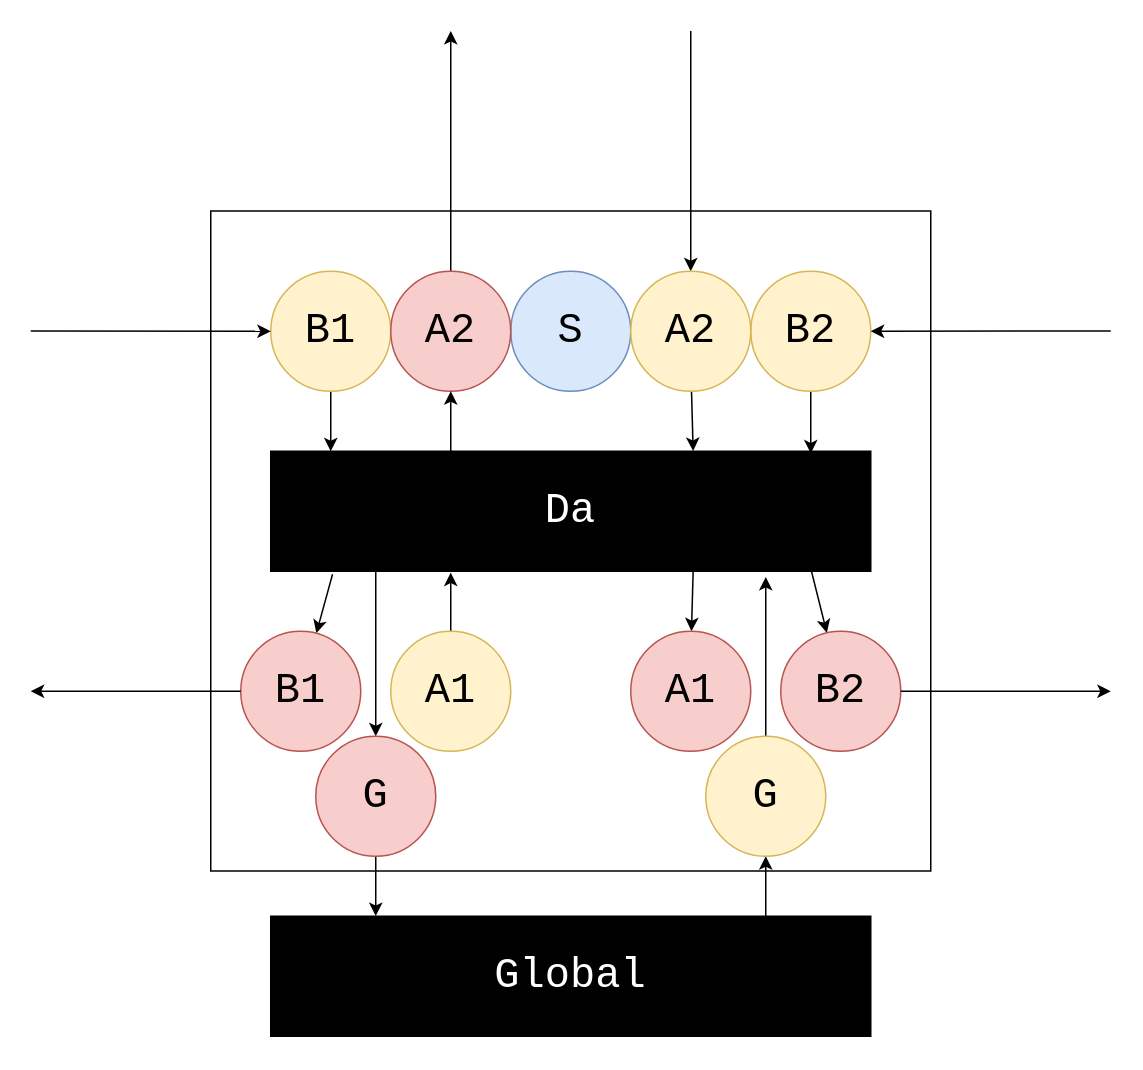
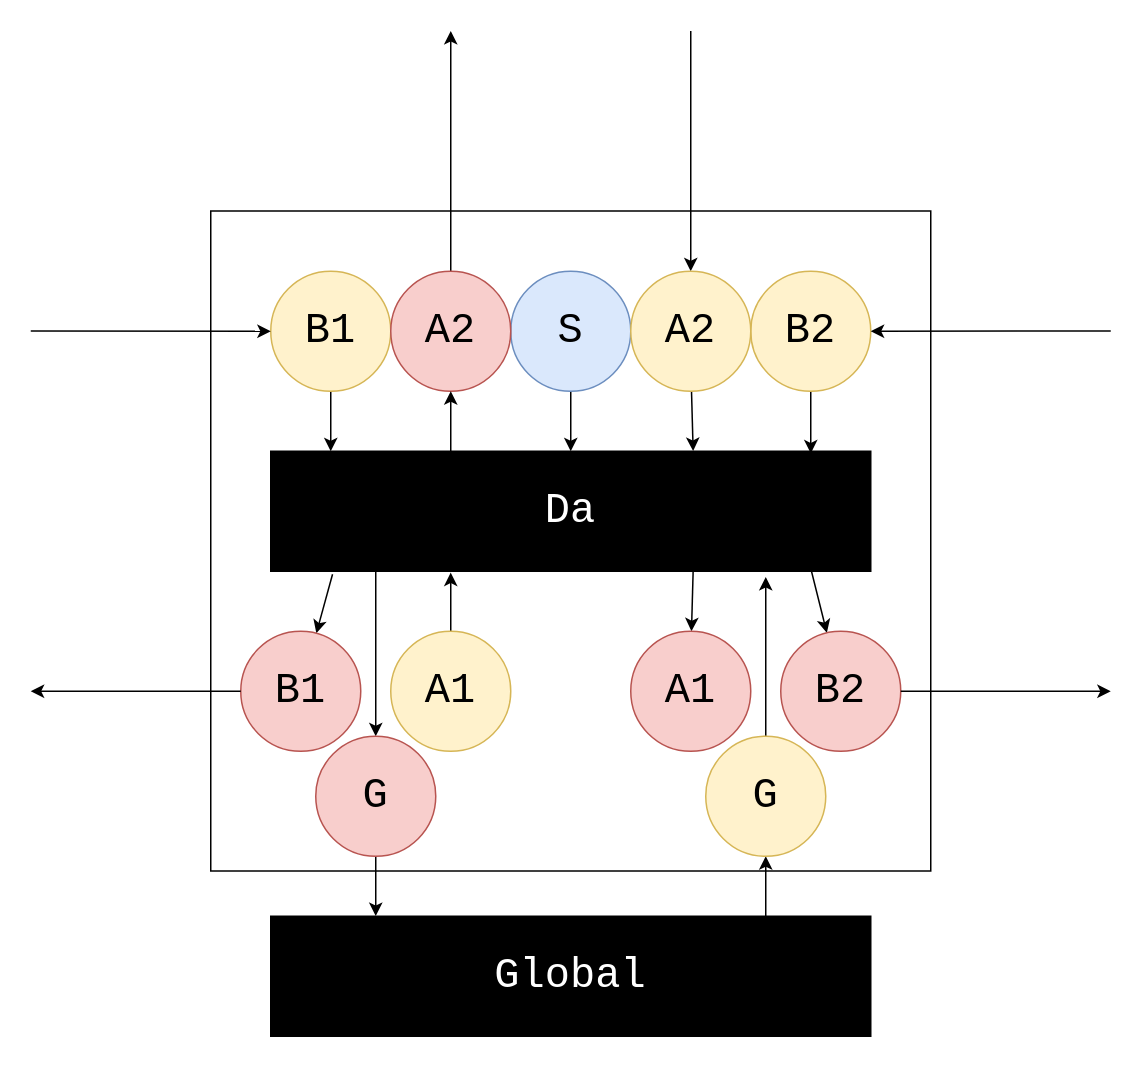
+ <mxCell id="3" style="edgeStyle=none;rounded=0;orthogonalLoop=1;jettySize=auto;html=1;startArrow=none;startFill=0;endArrow=classic;endFill=1;fontColor=#FFFFFF;" parent="1" source="4" target="27" edge="1"><mxGeometry relative="1" as="geometry" /></mxCell>
